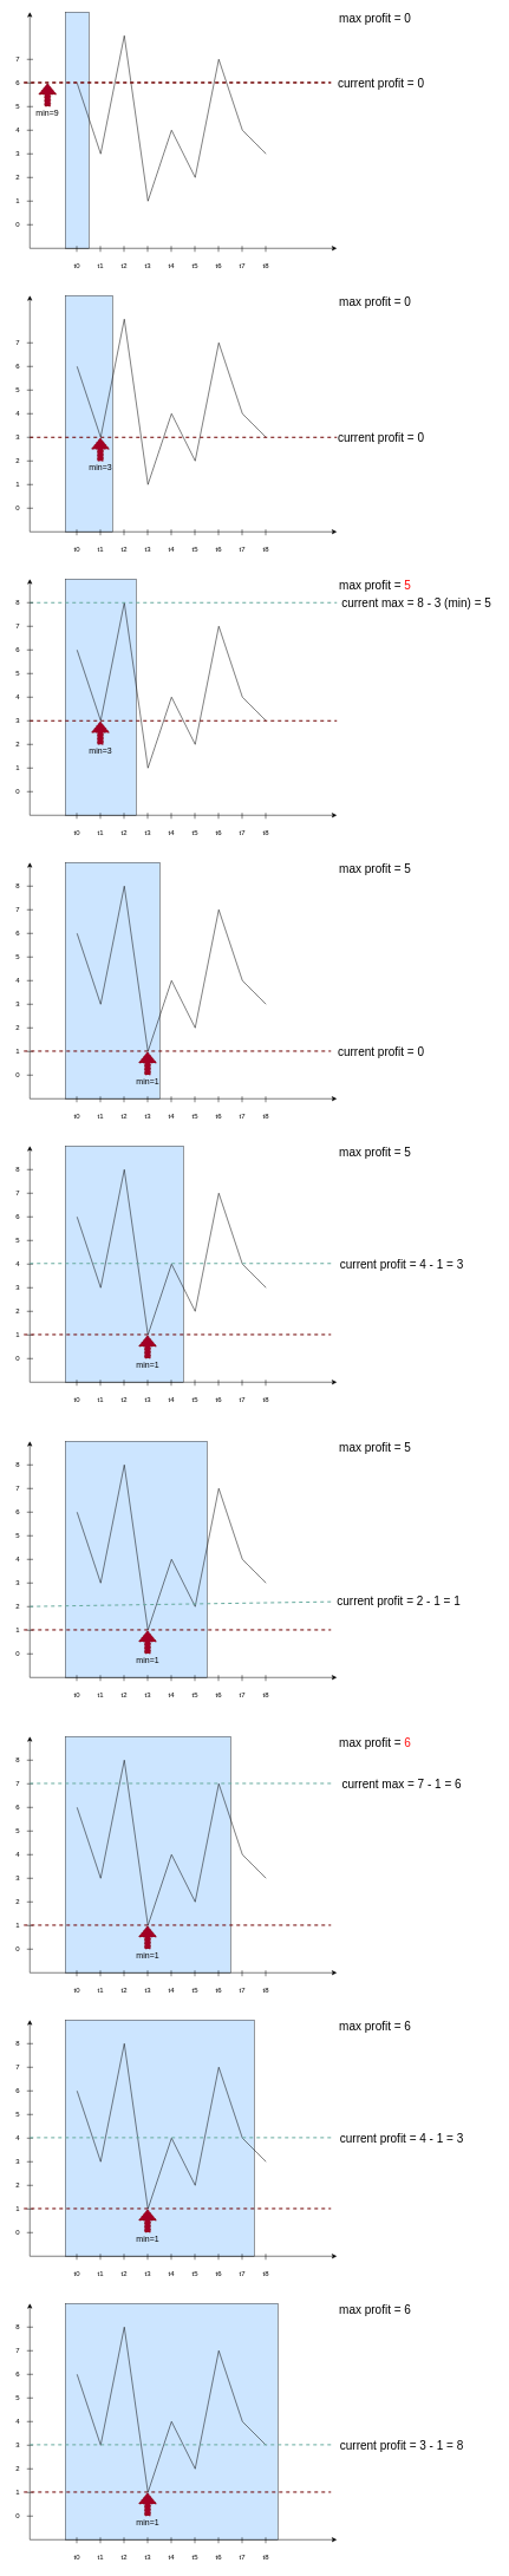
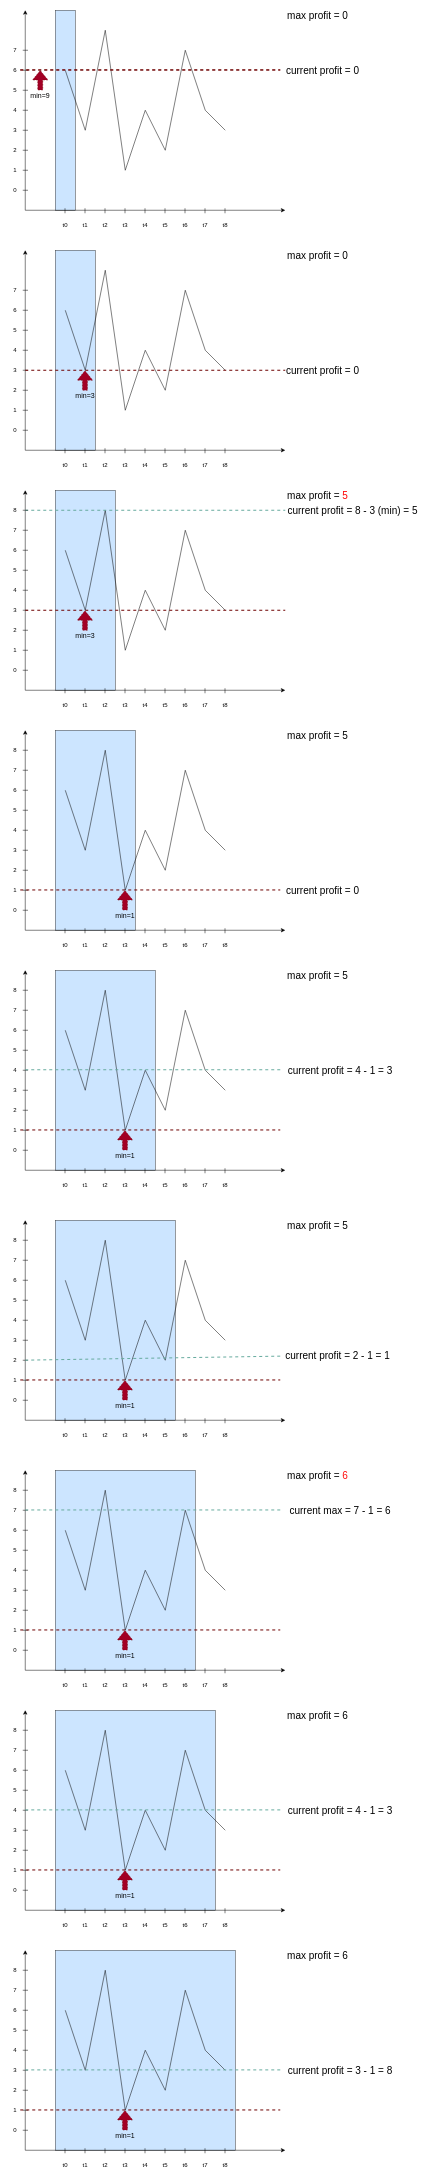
- <mxCell id="149" value="current max = 8 - 3 (min) = 5" style="text;html=1;strokeColor=none;fillColor=none;align=center;verticalAlign=middle;whiteSpace=wrap;rounded=0;fontSize=20;fontColor=#000000;" parent="1" vertex="1"><mxGeometry x="570" y="1010" width="270" height="20" as="geometry" /></mxCell>
+ <mxCell id="149" value="current profit = 8 - 3 (min) = 5" style="text;html=1;strokeColor=none;fillColor=none;align=center;verticalAlign=middle;whiteSpace=wrap;rounded=0;fontSize=20;fontColor=#000000;" parent="1" vertex="1"><mxGeometry x="570" y="1010" width="270" height="20" as="geometry" /></mxCell>
